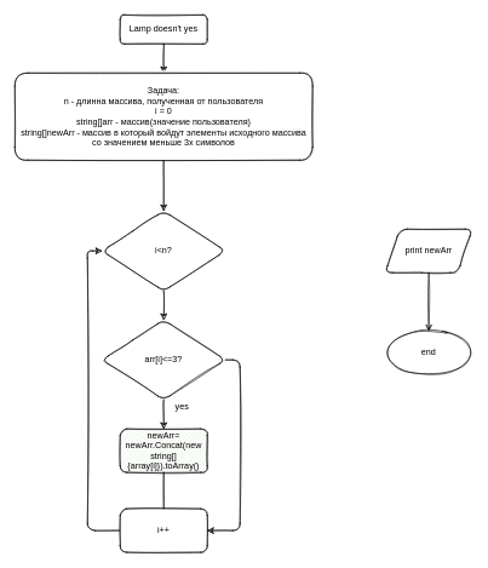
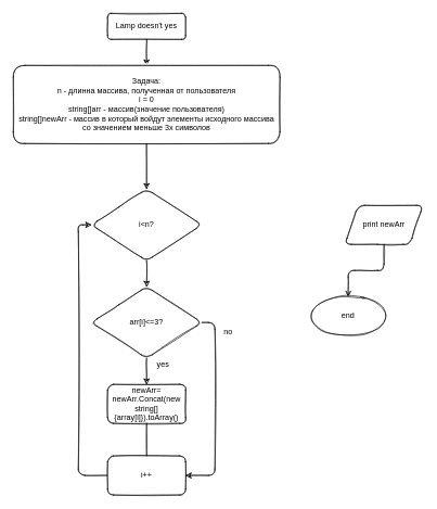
- <mxCell id="19" value="end" style="ellipse;whiteSpace=wrap;html=1;sketch=1;rounded=1;" parent="1" vertex="1"><mxGeometry x="530" y="455" width="120" height="60" as="geometry" /></mxCell>
+ <mxCell id="19" value="end" style="ellipse;whiteSpace=wrap;html=1;sketch=1;rounded=1;" parent="1" vertex="1"><mxGeometry x="475" y="455" width="120" height="60" as="geometry" /></mxCell>
+ <mxCell id="16" value="no" style="text;html=1;align=center;verticalAlign=middle;resizable=0;points=[];autosize=1;strokeColor=none;fillColor=none;sketch=1;rounded=1;" parent="1" vertex="1"><mxGeometry x="330" y="495" width="40" height="30" as="geometry" /></mxCell>
- <mxCell id="12" value="newArr= newArr.Concat(new string[]{array[i]}).toArray()" style="rounded=1;whiteSpace=wrap;html=1;sketch=1;fillColor=#d5e8d4;" parent="1" vertex="1"><mxGeometry x="165" y="590" width="120" height="60" as="geometry" /></mxCell>
+ <mxCell id="12" value="newArr= newArr.Concat(new string[]{array[i]}).toArray()" style="rounded=1;whiteSpace=wrap;html=1;sketch=1;" parent="1" vertex="1"><mxGeometry x="165" y="590" width="120" height="60" as="geometry" /></mxCell>
